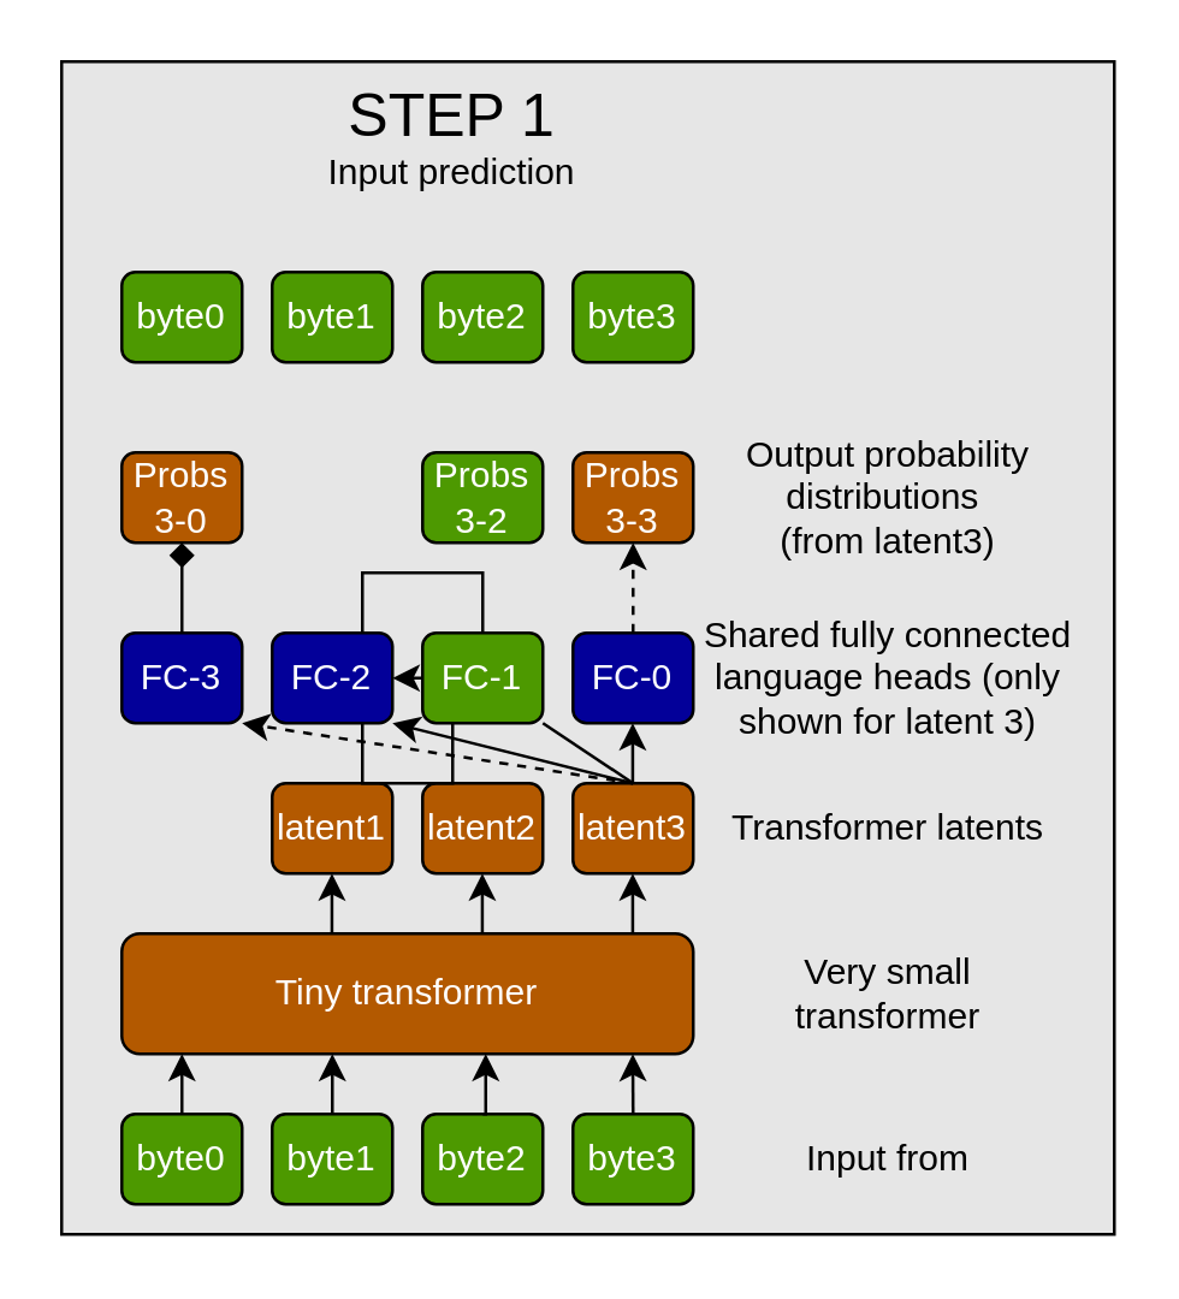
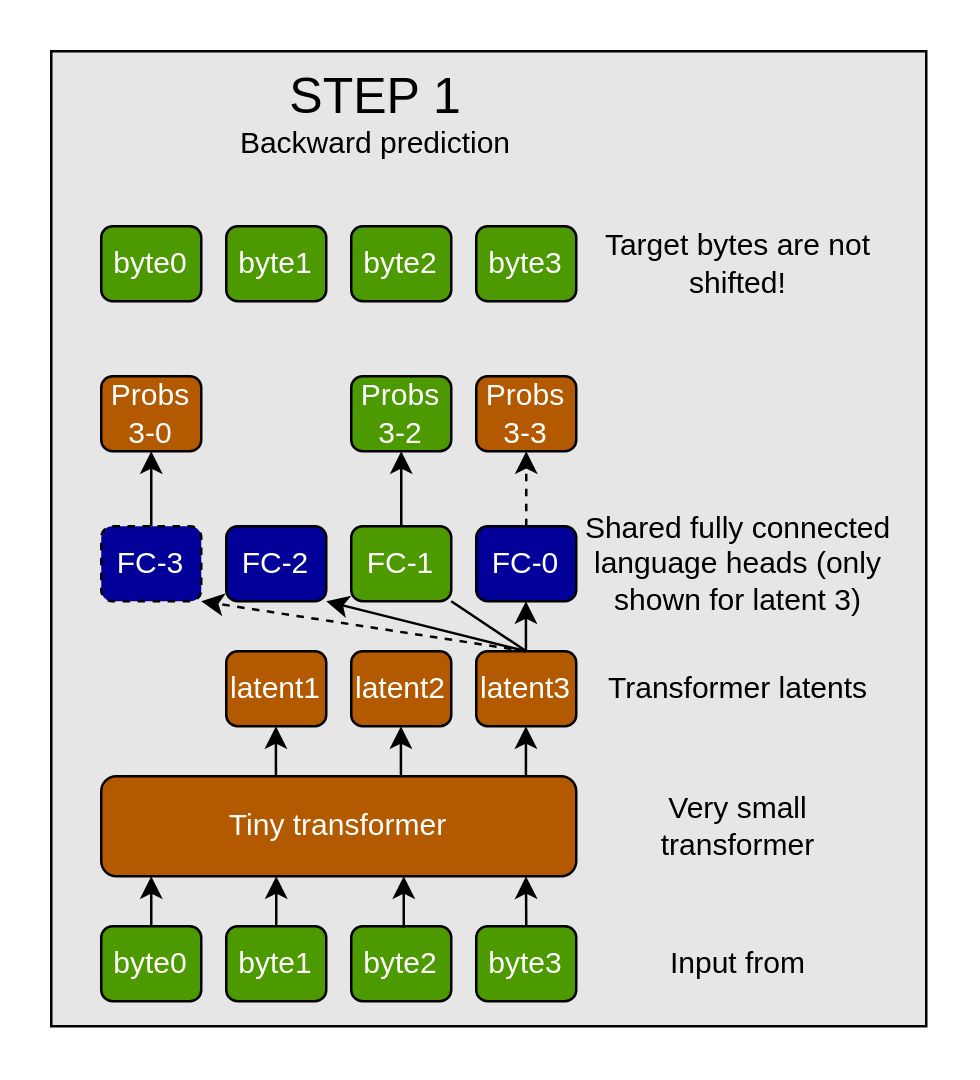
- <mxCell id="42" value="&lt;font style=&quot;font-size: 20px;&quot;&gt;STEP 1&lt;/font&gt;&lt;div&gt;&lt;font&gt;Input prediction&lt;/font&gt;&lt;/div&gt;" style="text;html=1;align=center;verticalAlign=middle;whiteSpace=wrap;rounded=0;labelBorderColor=none;" parent="1" vertex="1"><mxGeometry x="80" y="30" width="140" height="30" as="geometry" /></mxCell>
+ <mxCell id="42" value="&lt;font style=&quot;font-size: 20px;&quot;&gt;STEP 1&lt;/font&gt;&lt;div&gt;&lt;font&gt;Backward prediction&lt;/font&gt;&lt;/div&gt;" style="text;html=1;align=center;verticalAlign=middle;whiteSpace=wrap;rounded=0;labelBorderColor=none;" parent="1" vertex="1"><mxGeometry x="80" y="30" width="140" height="30" as="geometry" /></mxCell>
+ <mxCell id="41" value="Target bytes are not shifted!" style="text;html=1;align=center;verticalAlign=middle;whiteSpace=wrap;rounded=0;" parent="1" vertex="1"><mxGeometry x="240" y="90" width="110" height="30" as="geometry" /></mxCell>
- <mxCell id="36" value="Output probability distributions&amp;nbsp;&lt;div&gt;(from latent3)&lt;/div&gt;" style="text;html=1;align=center;verticalAlign=middle;whiteSpace=wrap;rounded=0;" parent="1" vertex="1"><mxGeometry x="240" y="150" width="110" height="30" as="geometry" /></mxCell>
- <mxCell id="20" style="edgeStyle=orthogonalEdgeStyle;rounded=0;orthogonalLoop=1;jettySize=auto;html=1;exitX=0.5;exitY=0;exitDx=0;exitDy=0;entryX=0.5;entryY=1;entryDx=0;entryDy=0;endArrow=diamond;" parent="1" source="21" target="24" edge="1"><mxGeometry relative="1" as="geometry" /></mxCell>
+ <mxCell id="20" style="edgeStyle=orthogonalEdgeStyle;rounded=0;orthogonalLoop=1;jettySize=auto;html=1;exitX=0.5;exitY=0;exitDx=0;exitDy=0;entryX=0.5;entryY=1;entryDx=0;entryDy=0;" parent="1" source="21" target="24" edge="1"><mxGeometry relative="1" as="geometry" /></mxCell>
- <mxCell id="17" style="edgeStyle=orthogonalEdgeStyle;rounded=0;orthogonalLoop=1;jettySize=auto;html=1;exitX=0.5;exitY=0;exitDx=0;exitDy=0;" parent="1" source="18" target="19" edge="1"><mxGeometry relative="1" as="geometry" /></mxCell>
+ <mxCell id="17" style="edgeStyle=orthogonalEdgeStyle;rounded=0;orthogonalLoop=1;jettySize=auto;html=1;exitX=0.5;exitY=0;exitDx=0;exitDy=0;entryX=0.5;entryY=1;entryDx=0;entryDy=0;" parent="1" source="18" target="23" edge="1"><mxGeometry relative="1" as="geometry" /></mxCell>
- <mxCell id="21" value="FC-3" style="rounded=1;whiteSpace=wrap;html=1;fillColor=#030099;fontColor=#FFFFFF;" parent="1" vertex="1"><mxGeometry x="40" y="210" width="40" height="30" as="geometry" /></mxCell>
+ <mxCell id="21" value="FC-3" style="rounded=1;whiteSpace=wrap;html=1;fillColor=#030099;fontColor=#FFFFFF;dashed=1;" parent="1" vertex="1"><mxGeometry x="40" y="210" width="40" height="30" as="geometry" /></mxCell>
